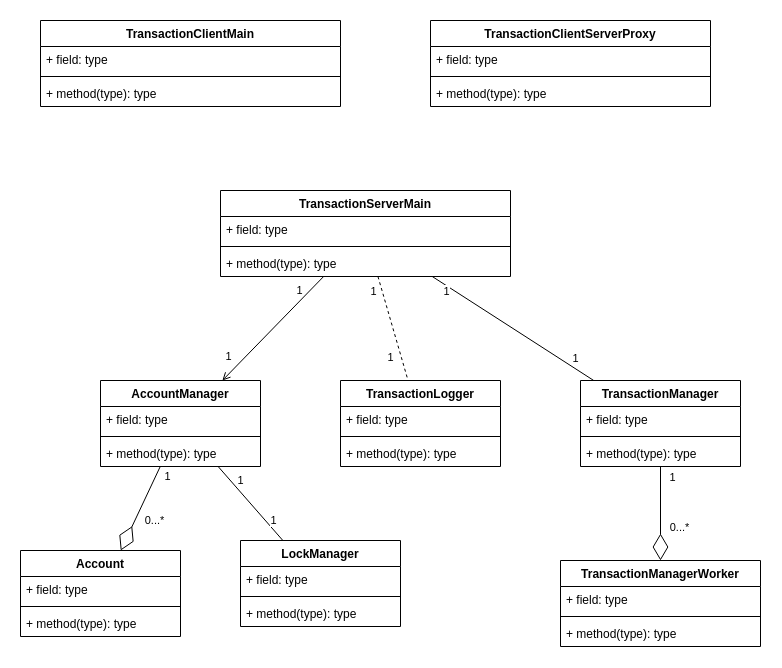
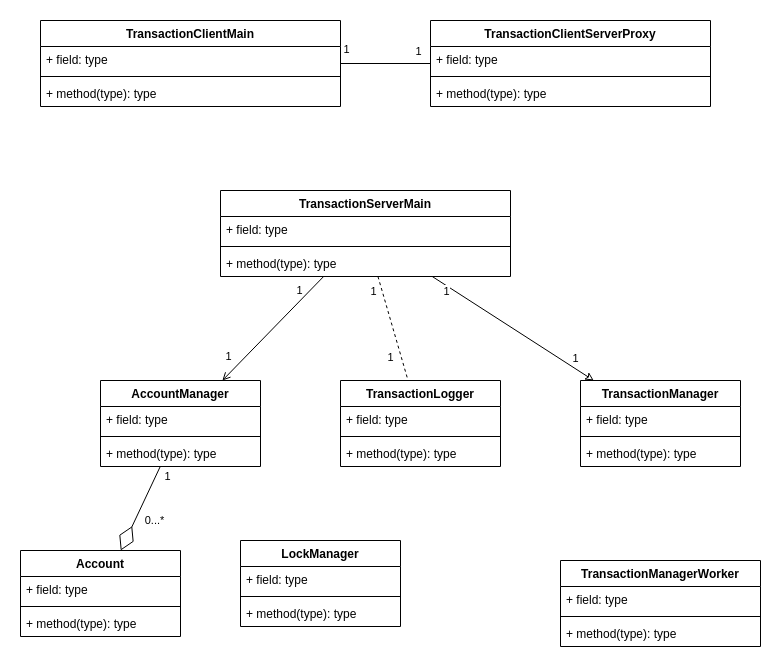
+ <mxCell id="6" style="rounded=0;orthogonalLoop=1;jettySize=auto;html=1;endArrow=none;endFill=0;" edge="1" parent="1" source="55" target="51"><mxGeometry relative="1" as="geometry" /></mxCell>
+ <mxCell id="7" value="1" style="edgeLabel;html=1;align=center;verticalAlign=middle;resizable=0;points=[];" vertex="1" connectable="0" parent="6"><mxGeometry x="-0.709" relative="1" as="geometry"><mxPoint y="-13" as="offset" /></mxGeometry></mxCell>
+ <mxCell id="8" value="1" style="edgeLabel;html=1;align=center;verticalAlign=middle;resizable=0;points=[];" vertex="1" connectable="0" parent="6"><mxGeometry x="0.811" y="-1" relative="1" as="geometry"><mxPoint x="-3.2" y="-14" as="offset" /></mxGeometry></mxCell>
- <mxCell id="15" style="rounded=0;orthogonalLoop=1;jettySize=auto;html=1;endArrow=none;endFill=0;" edge="1" parent="1" source="2" target="43"><mxGeometry relative="1" as="geometry"><mxPoint x="358.974" y="296" as="sourcePoint" /><mxPoint x="296.026" y="400" as="targetPoint" /></mxGeometry></mxCell>
+ <mxCell id="15" style="rounded=0;orthogonalLoop=1;jettySize=auto;html=1;endArrow=classic;endFill=0;" edge="1" parent="1" source="2" target="43"><mxGeometry relative="1" as="geometry"><mxPoint x="358.974" y="296" as="sourcePoint" /><mxPoint x="296.026" y="400" as="targetPoint" /></mxGeometry></mxCell>
- <mxCell id="25" value="" style="endArrow=diamondThin;endFill=0;endSize=24;html=1;" edge="1" parent="1" source="43" target="47"><mxGeometry width="160" relative="1" as="geometry"><mxPoint x="827.765" y="456" as="sourcePoint" /><mxPoint x="872.235" y="540" as="targetPoint" /></mxGeometry></mxCell>
- <mxCell id="26" value="1" style="edgeLabel;html=1;align=center;verticalAlign=middle;resizable=0;points=[];" vertex="1" connectable="0" parent="25"><mxGeometry x="-0.742" y="-1" relative="1" as="geometry"><mxPoint x="12.32" y="-1.43" as="offset" /></mxGeometry></mxCell>
- <mxCell id="27" value="0...*" style="edgeLabel;html=1;align=center;verticalAlign=middle;resizable=0;points=[];" vertex="1" connectable="0" parent="25"><mxGeometry x="0.279" relative="1" as="geometry"><mxPoint x="18.79" as="offset" /></mxGeometry></mxCell>
- <mxCell id="12" style="rounded=0;orthogonalLoop=1;jettySize=auto;html=1;endArrow=none;endFill=0;" edge="1" parent="1" source="18" target="35"><mxGeometry relative="1" as="geometry"><mxPoint x="348.974" y="286" as="sourcePoint" /><mxPoint x="286.026" y="390" as="targetPoint" /></mxGeometry></mxCell>
- <mxCell id="13" value="1" style="edgeLabel;html=1;align=center;verticalAlign=middle;resizable=0;points=[];" vertex="1" connectable="0" parent="12"><mxGeometry x="-0.709" relative="1" as="geometry"><mxPoint x="12.96" y="3.24" as="offset" /></mxGeometry></mxCell>
- <mxCell id="14" value="1" style="edgeLabel;html=1;align=center;verticalAlign=middle;resizable=0;points=[];" vertex="1" connectable="0" parent="12"><mxGeometry x="0.811" y="-1" relative="1" as="geometry"><mxPoint x="-3.2" y="-14" as="offset" /></mxGeometry></mxCell>
